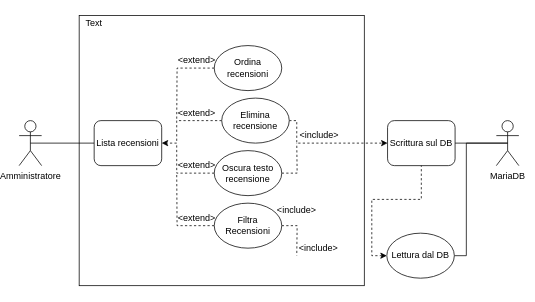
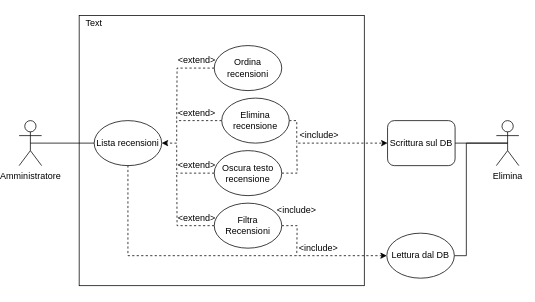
- <mxCell id="5" value="Lista recensioni" style="whiteSpace=wrap;html=1;rounded=1;" vertex="1" parent="1"><mxGeometry x="120" y="160" width="90" height="60" as="geometry" /></mxCell>
+ <mxCell id="5" value="Lista recensioni" style="ellipse;whiteSpace=wrap;html=1;" vertex="1" parent="1"><mxGeometry x="120" y="160" width="90" height="60" as="geometry" /></mxCell>
- <mxCell id="6" value="MariaDB" style="shape=umlActor;verticalLabelPosition=bottom;verticalAlign=top;html=1;outlineConnect=0;" vertex="1" parent="1"><mxGeometry x="656" y="160" width="30" height="60" as="geometry" /></mxCell>
+ <mxCell id="6" value="Elimina" style="shape=umlActor;verticalLabelPosition=bottom;verticalAlign=top;html=1;outlineConnect=0;" vertex="1" parent="1"><mxGeometry x="656" y="160" width="30" height="60" as="geometry" /></mxCell>
- <mxCell id="9" style="edgeStyle=orthogonalEdgeStyle;rounded=0;orthogonalLoop=1;jettySize=auto;html=1;exitX=0;exitY=0.5;exitDx=0;exitDy=0;dashed=1;startArrow=classic;startFill=1;endArrow=none;endFill=0;" edge="1" parent="1" source="11" target="8"><mxGeometry relative="1" as="geometry"><mxPoint x="164" y="260" as="targetPoint" /></mxGeometry></mxCell>
+ <mxCell id="9" style="edgeStyle=orthogonalEdgeStyle;rounded=0;orthogonalLoop=1;jettySize=auto;html=1;exitX=0;exitY=0.5;exitDx=0;exitDy=0;entryX=0.5;entryY=1;entryDx=0;entryDy=0;dashed=1;startArrow=classic;startFill=1;endArrow=none;endFill=0;" edge="1" parent="1" source="11" target="5"><mxGeometry relative="1" as="geometry"><mxPoint x="164" y="260" as="targetPoint" /></mxGeometry></mxCell>
